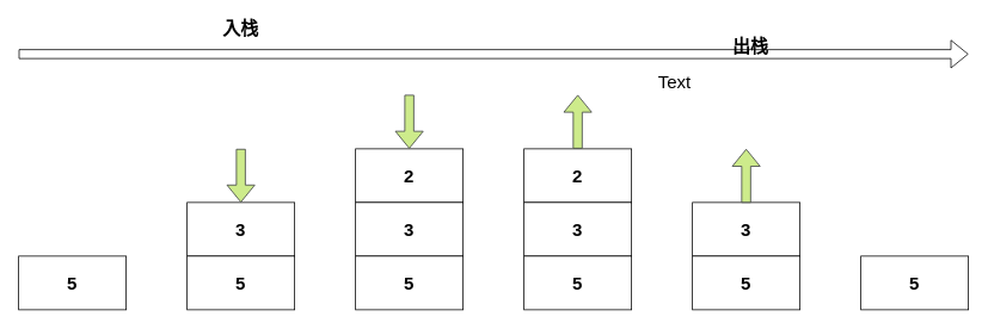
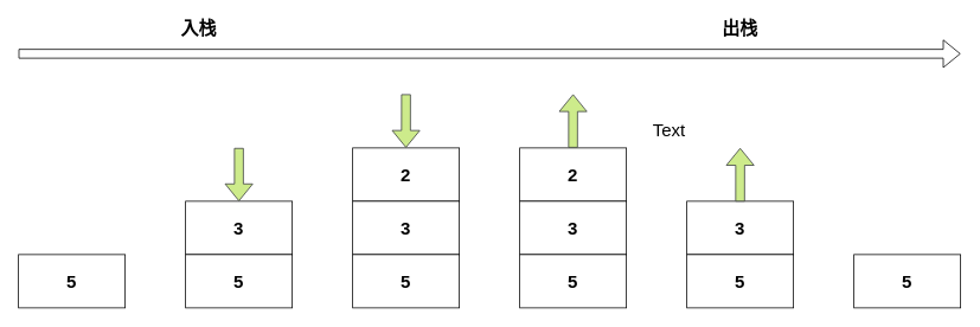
- <mxCell id="27" value="入栈" style="text;html=1;strokeColor=none;fillColor=none;align=center;verticalAlign=middle;whiteSpace=wrap;rounded=0;fontSize=20;fontStyle=1" vertex="1" parent="1"><mxGeometry x="232" y="20" width="72" height="20" as="geometry" /></mxCell>
+ <mxCell id="27" value="入栈" style="text;html=1;strokeColor=none;fillColor=none;align=center;verticalAlign=middle;whiteSpace=wrap;rounded=0;fontSize=20;fontStyle=1" vertex="1" parent="1"><mxGeometry x="187" y="20" width="72" height="20" as="geometry" /></mxCell>
- <mxCell id="28" value="出栈" style="text;html=1;strokeColor=none;fillColor=none;align=center;verticalAlign=middle;whiteSpace=wrap;rounded=0;fontSize=20;fontStyle=1" vertex="1" parent="1"><mxGeometry x="801" y="40" width="72" height="20" as="geometry" /></mxCell>
+ <mxCell id="28" value="出栈" style="text;html=1;strokeColor=none;fillColor=none;align=center;verticalAlign=middle;whiteSpace=wrap;rounded=0;fontSize=20;fontStyle=1" vertex="1" parent="1"><mxGeometry x="796" y="20" width="72" height="20" as="geometry" /></mxCell>
- <mxCell id="33" value="Text" style="text;html=1;resizable=0;points=[];autosize=1;align=left;verticalAlign=top;spacingTop=-4;fontSize=20;fontColor=none;" vertex="1" parent="1"><mxGeometry x="732" y="76" width="50" height="30" as="geometry" /></mxCell>
+ <mxCell id="33" value="Text" style="text;html=1;resizable=0;points=[];autosize=1;align=left;verticalAlign=top;spacingTop=-4;fontSize=20;fontColor=none;" vertex="1" parent="1"><mxGeometry x="732" y="131" width="50" height="30" as="geometry" /></mxCell>
